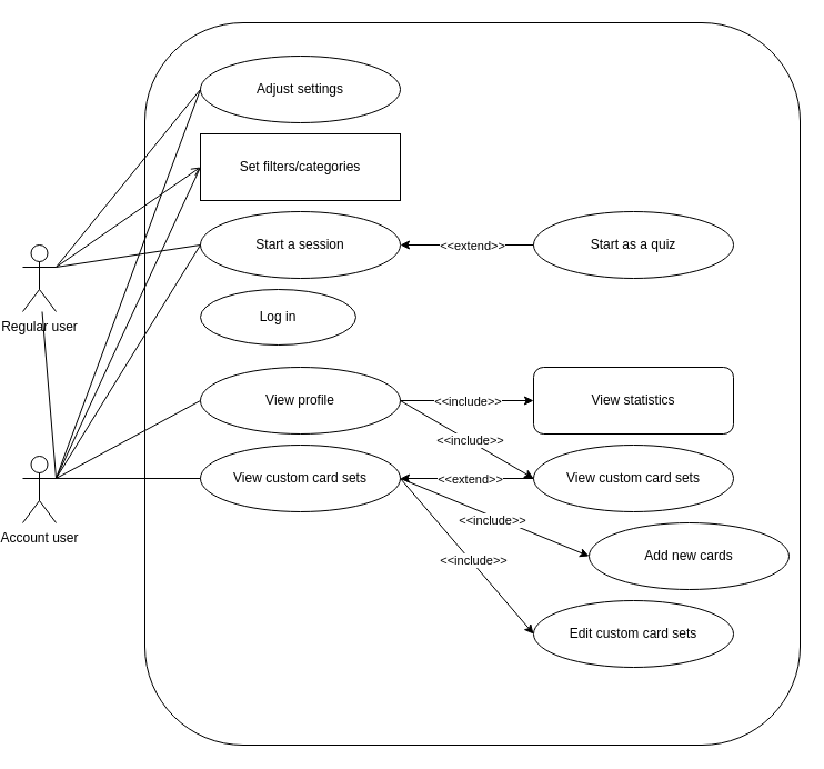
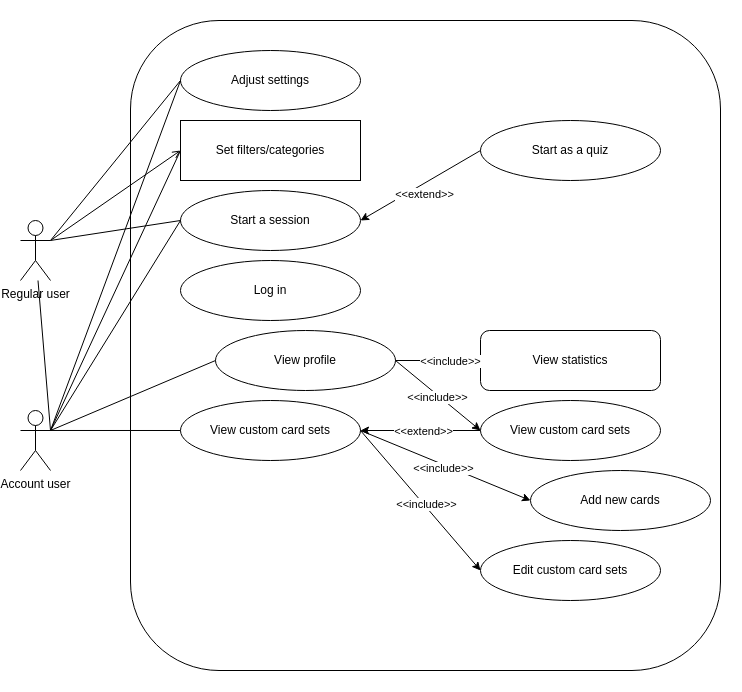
- <mxCell id="21" value="Start as a quiz" style="ellipse;whiteSpace=wrap;html=1;" vertex="1" parent="1"><mxGeometry x="480" y="190" width="180" height="60" as="geometry" /></mxCell>
+ <mxCell id="21" value="Start as a quiz" style="ellipse;whiteSpace=wrap;html=1;" vertex="1" parent="1"><mxGeometry x="480" y="120" width="180" height="60" as="geometry" /></mxCell>
- <mxCell id="7" value="Log in" style="ellipse;whiteSpace=wrap;html=1;" vertex="1" parent="1"><mxGeometry x="180" y="260" width="140" height="50" as="geometry" /></mxCell>
+ <mxCell id="7" value="Log in" style="ellipse;whiteSpace=wrap;html=1;" vertex="1" parent="1"><mxGeometry x="180" y="260" width="180" height="60" as="geometry" /></mxCell>
- <mxCell id="8" value="View profile" style="ellipse;whiteSpace=wrap;html=1;" vertex="1" parent="1"><mxGeometry x="180" y="330" width="180" height="60" as="geometry" /></mxCell>
+ <mxCell id="8" value="View profile" style="ellipse;whiteSpace=wrap;html=1;" vertex="1" parent="1"><mxGeometry x="215" y="330" width="180" height="60" as="geometry" /></mxCell>
